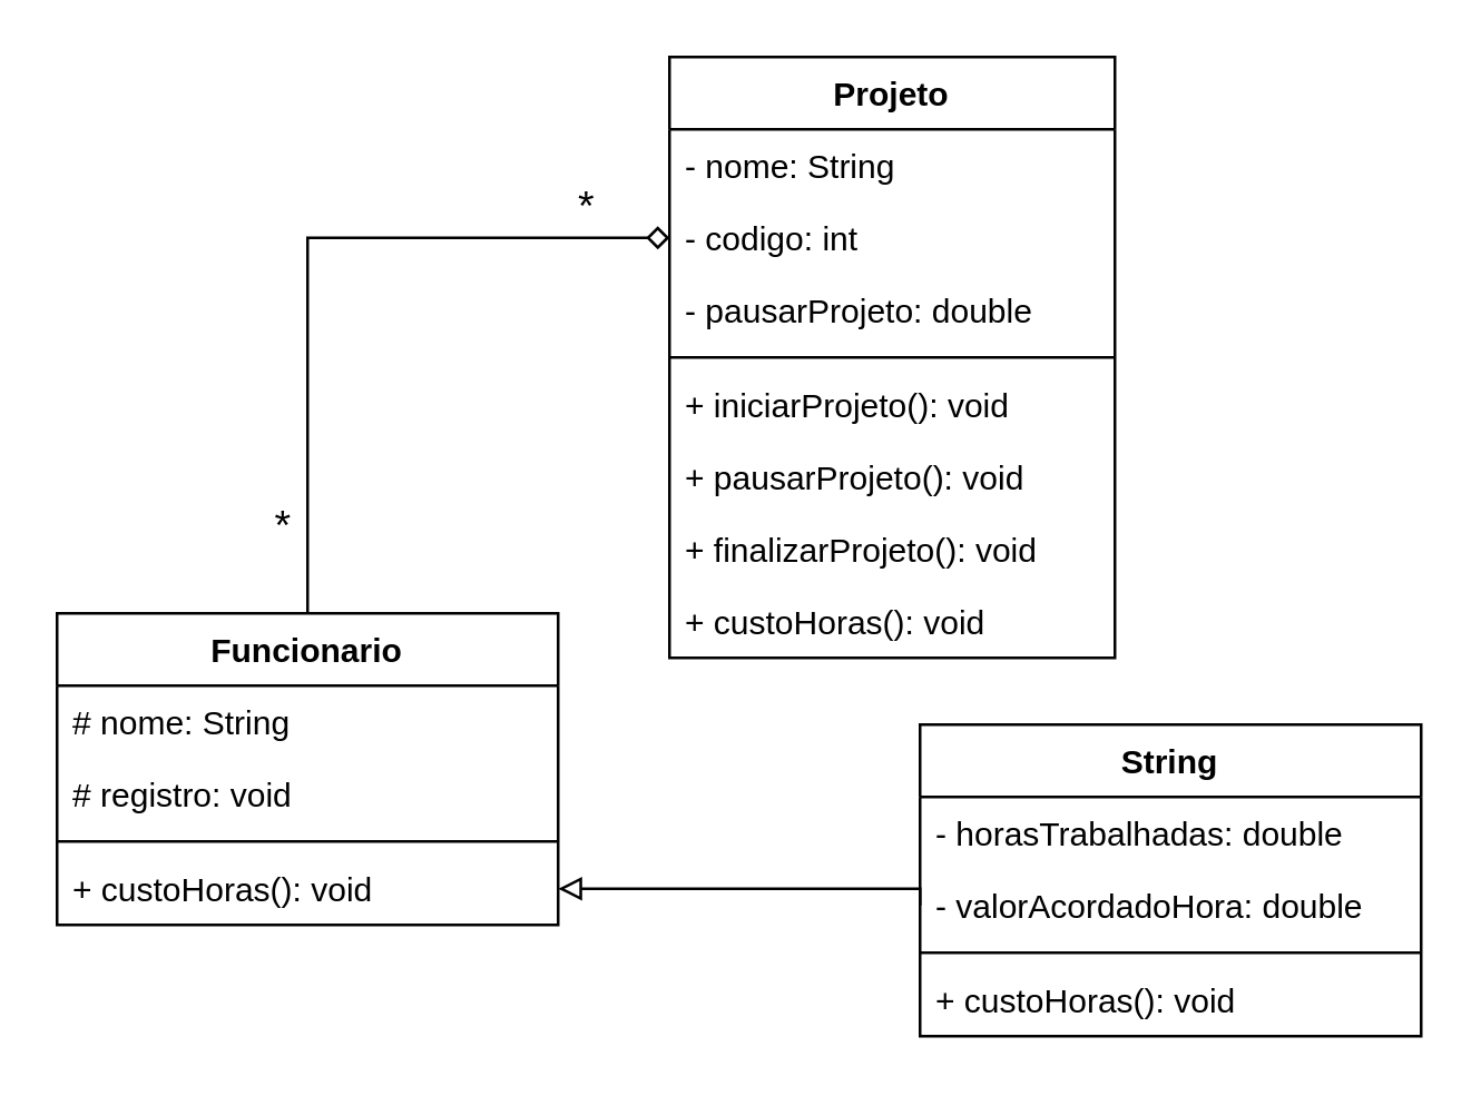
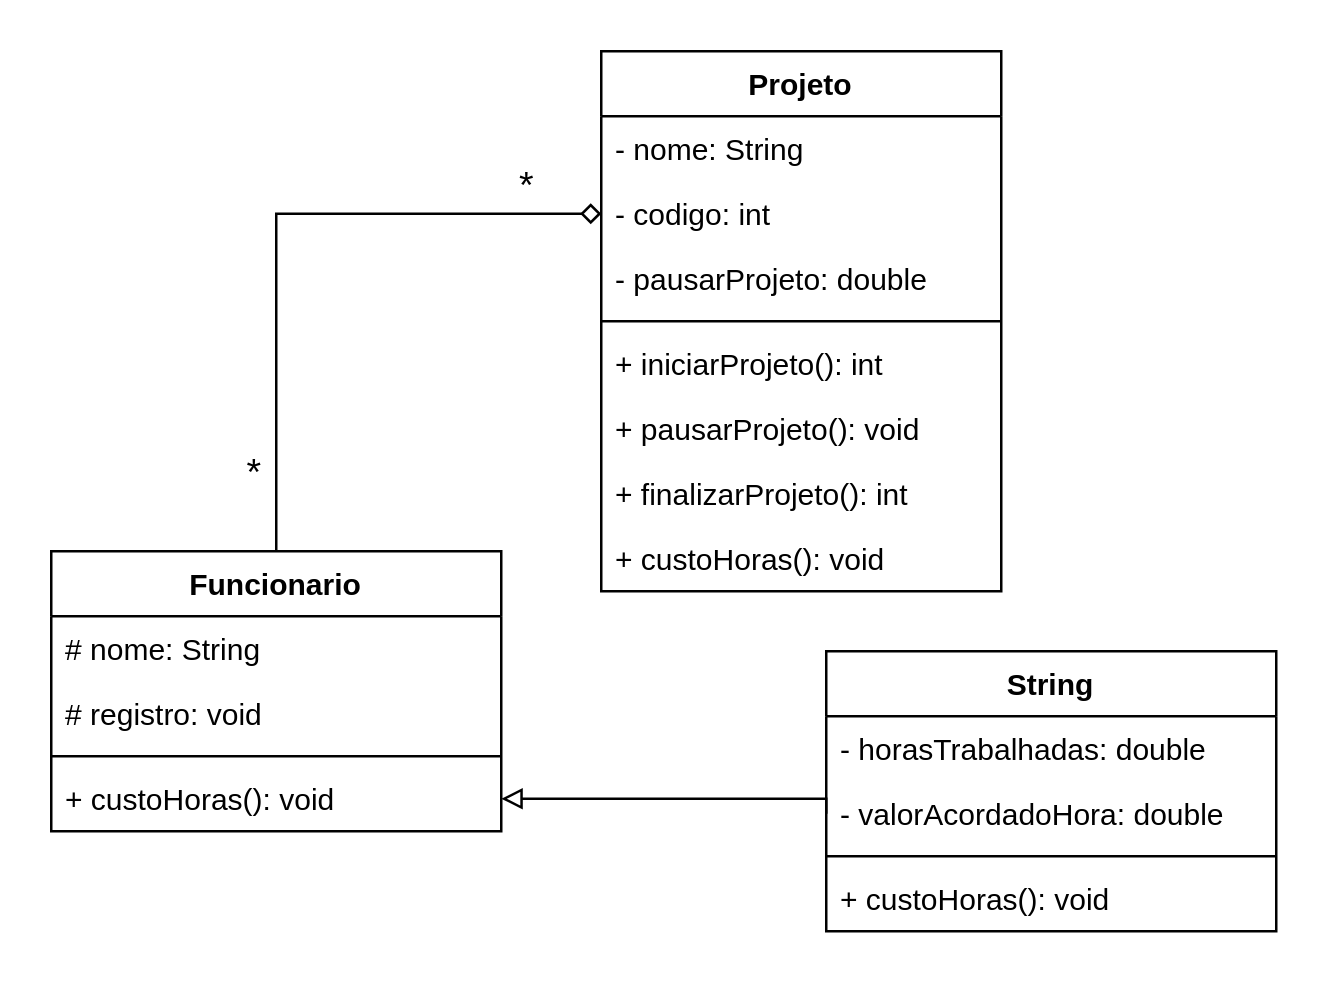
- <mxCell id="7" value="+ iniciarProjeto(): void" style="text;strokeColor=none;fillColor=none;align=left;verticalAlign=top;spacingLeft=4;spacingRight=4;overflow=hidden;rotatable=0;points=[[0,0.5],[1,0.5]];portConstraint=eastwest;" vertex="1" parent="2"><mxGeometry y="112" width="160" height="26" as="geometry" /></mxCell>
+ <mxCell id="7" value="+ iniciarProjeto(): int" style="text;strokeColor=none;fillColor=none;align=left;verticalAlign=top;spacingLeft=4;spacingRight=4;overflow=hidden;rotatable=0;points=[[0,0.5],[1,0.5]];portConstraint=eastwest;" vertex="1" parent="2"><mxGeometry y="112" width="160" height="26" as="geometry" /></mxCell>
- <mxCell id="9" value="+ finalizarProjeto(): void" style="text;strokeColor=none;fillColor=none;align=left;verticalAlign=top;spacingLeft=4;spacingRight=4;overflow=hidden;rotatable=0;points=[[0,0.5],[1,0.5]];portConstraint=eastwest;" vertex="1" parent="2"><mxGeometry y="164" width="160" height="26" as="geometry" /></mxCell>
+ <mxCell id="9" value="+ finalizarProjeto(): int" style="text;strokeColor=none;fillColor=none;align=left;verticalAlign=top;spacingLeft=4;spacingRight=4;overflow=hidden;rotatable=0;points=[[0,0.5],[1,0.5]];portConstraint=eastwest;" vertex="1" parent="2"><mxGeometry y="164" width="160" height="26" as="geometry" /></mxCell>
